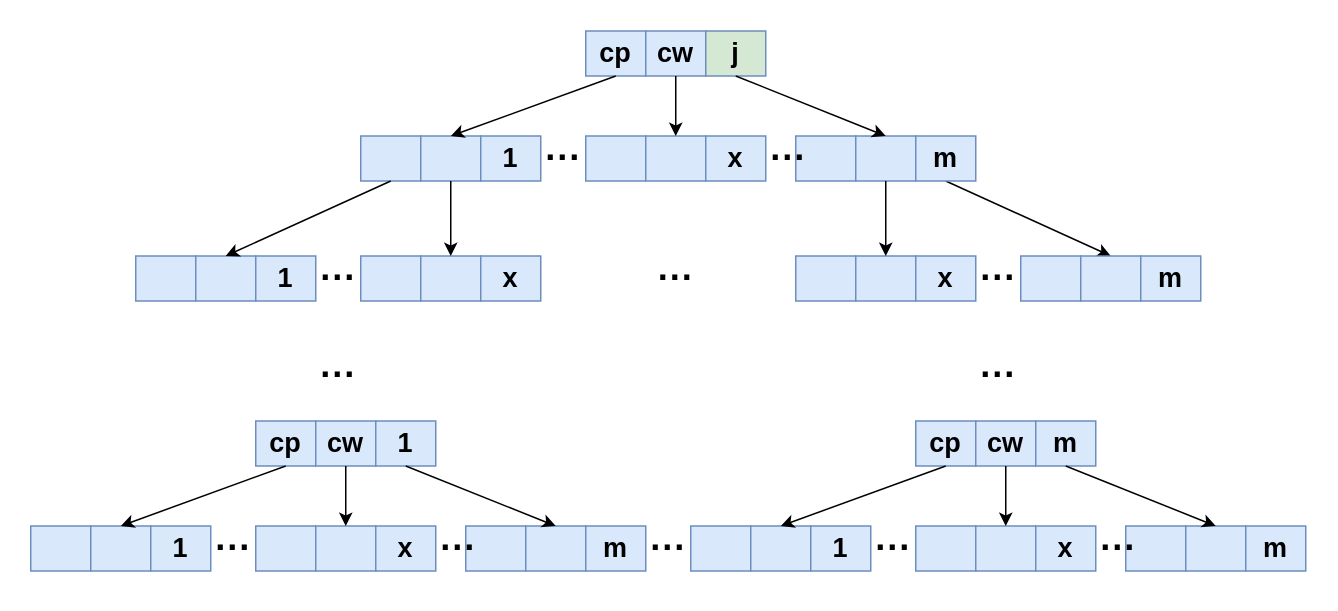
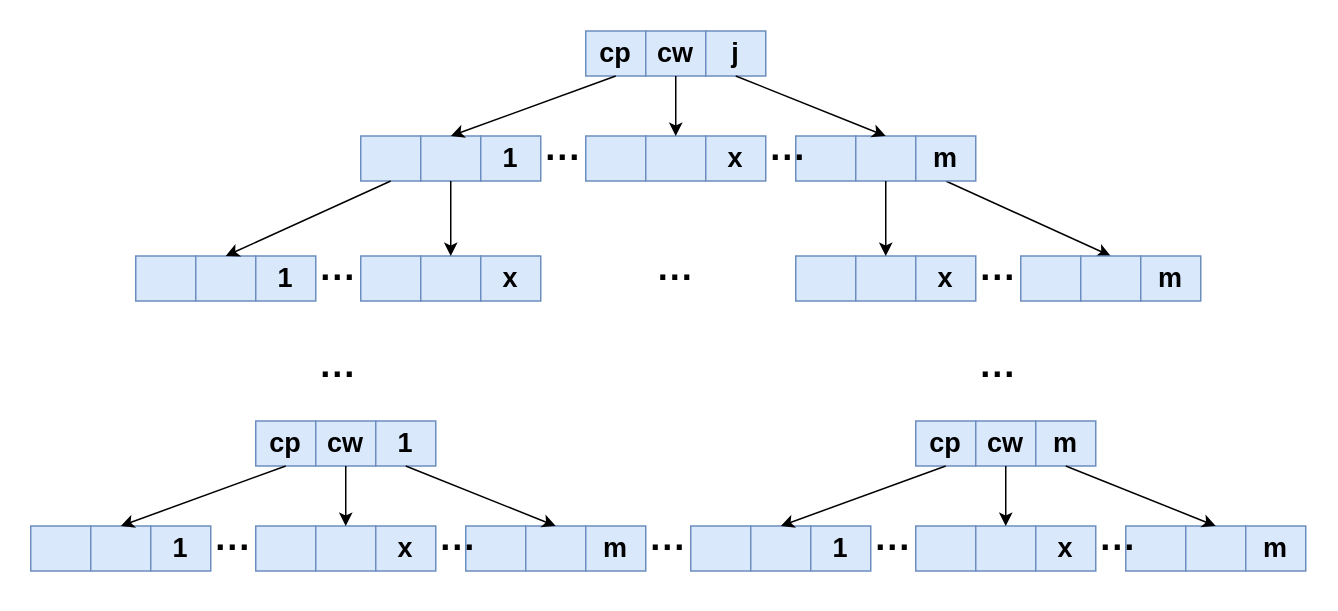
- <mxCell id="5" value="j" style="rounded=0;whiteSpace=wrap;html=1;fontStyle=1;fontSize=18;fillColor=#d5e8d4;strokeColor=#6c8ebf;" vertex="1" parent="2"><mxGeometry x="80" width="40" height="30" as="geometry" /></mxCell>
+ <mxCell id="5" value="j" style="rounded=0;whiteSpace=wrap;html=1;fontStyle=1;fontSize=18;fillColor=#dae8fc;strokeColor=#6c8ebf;" vertex="1" parent="2"><mxGeometry x="80" width="40" height="30" as="geometry" /></mxCell>
